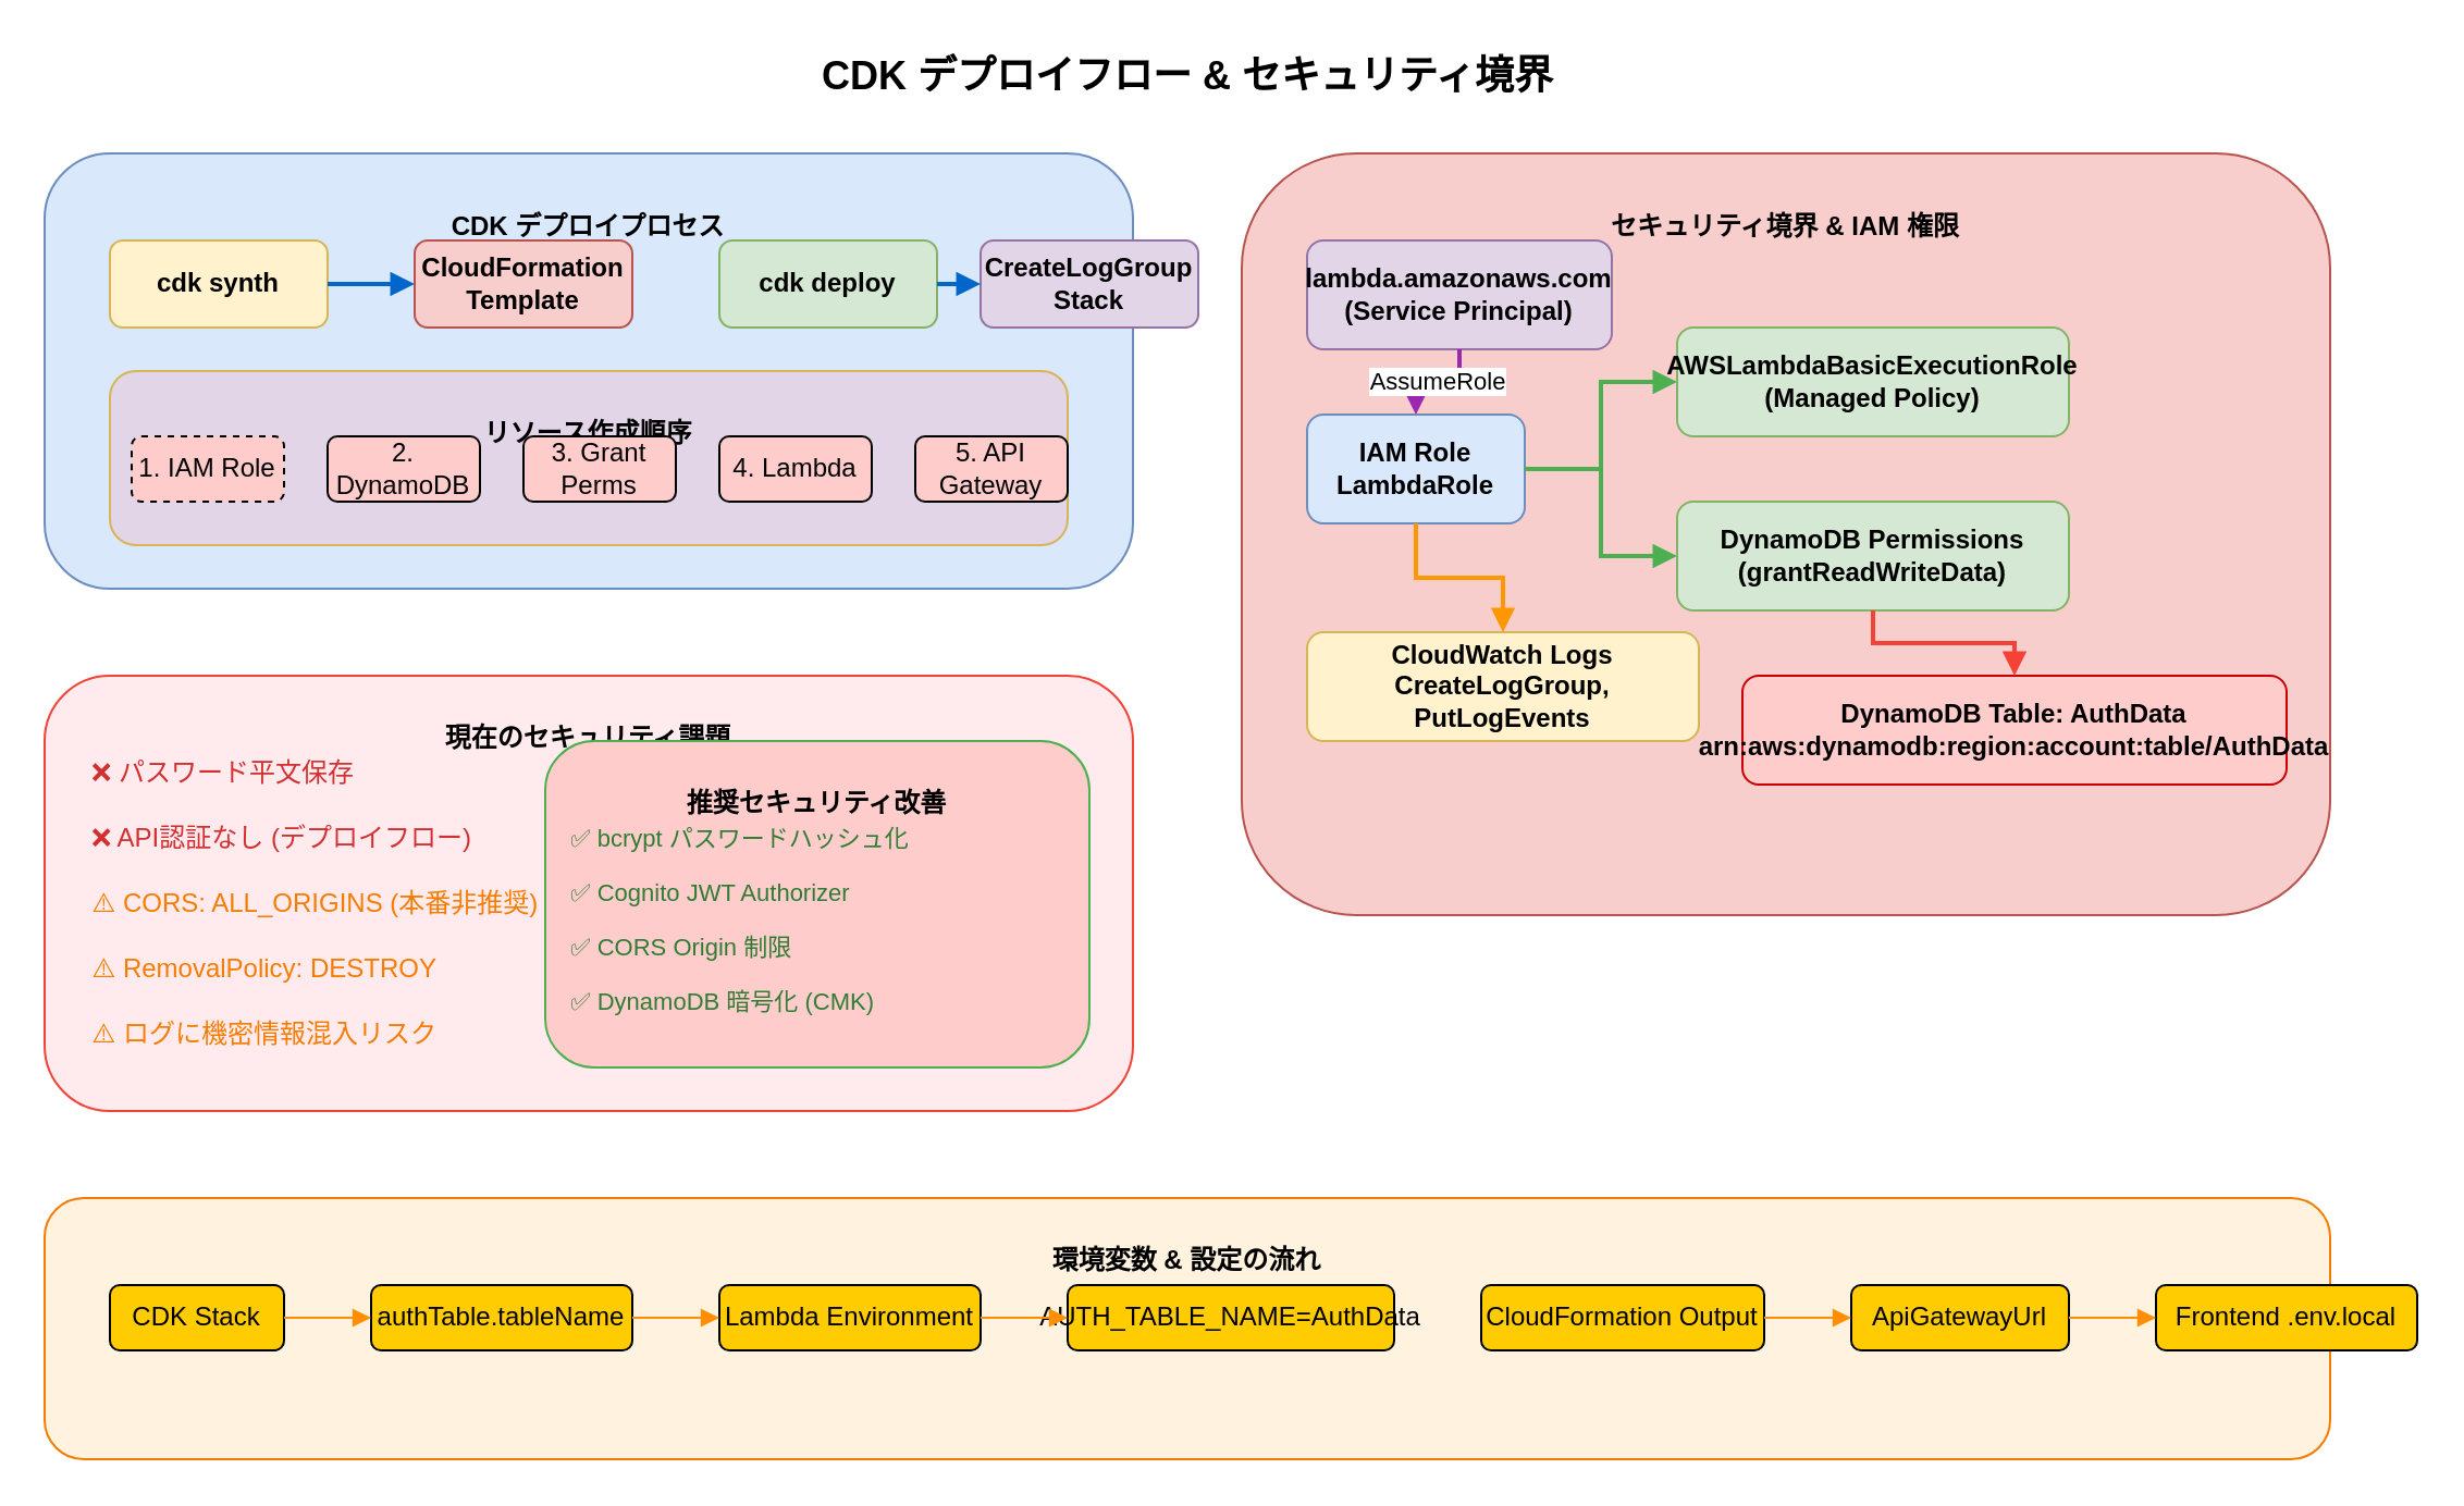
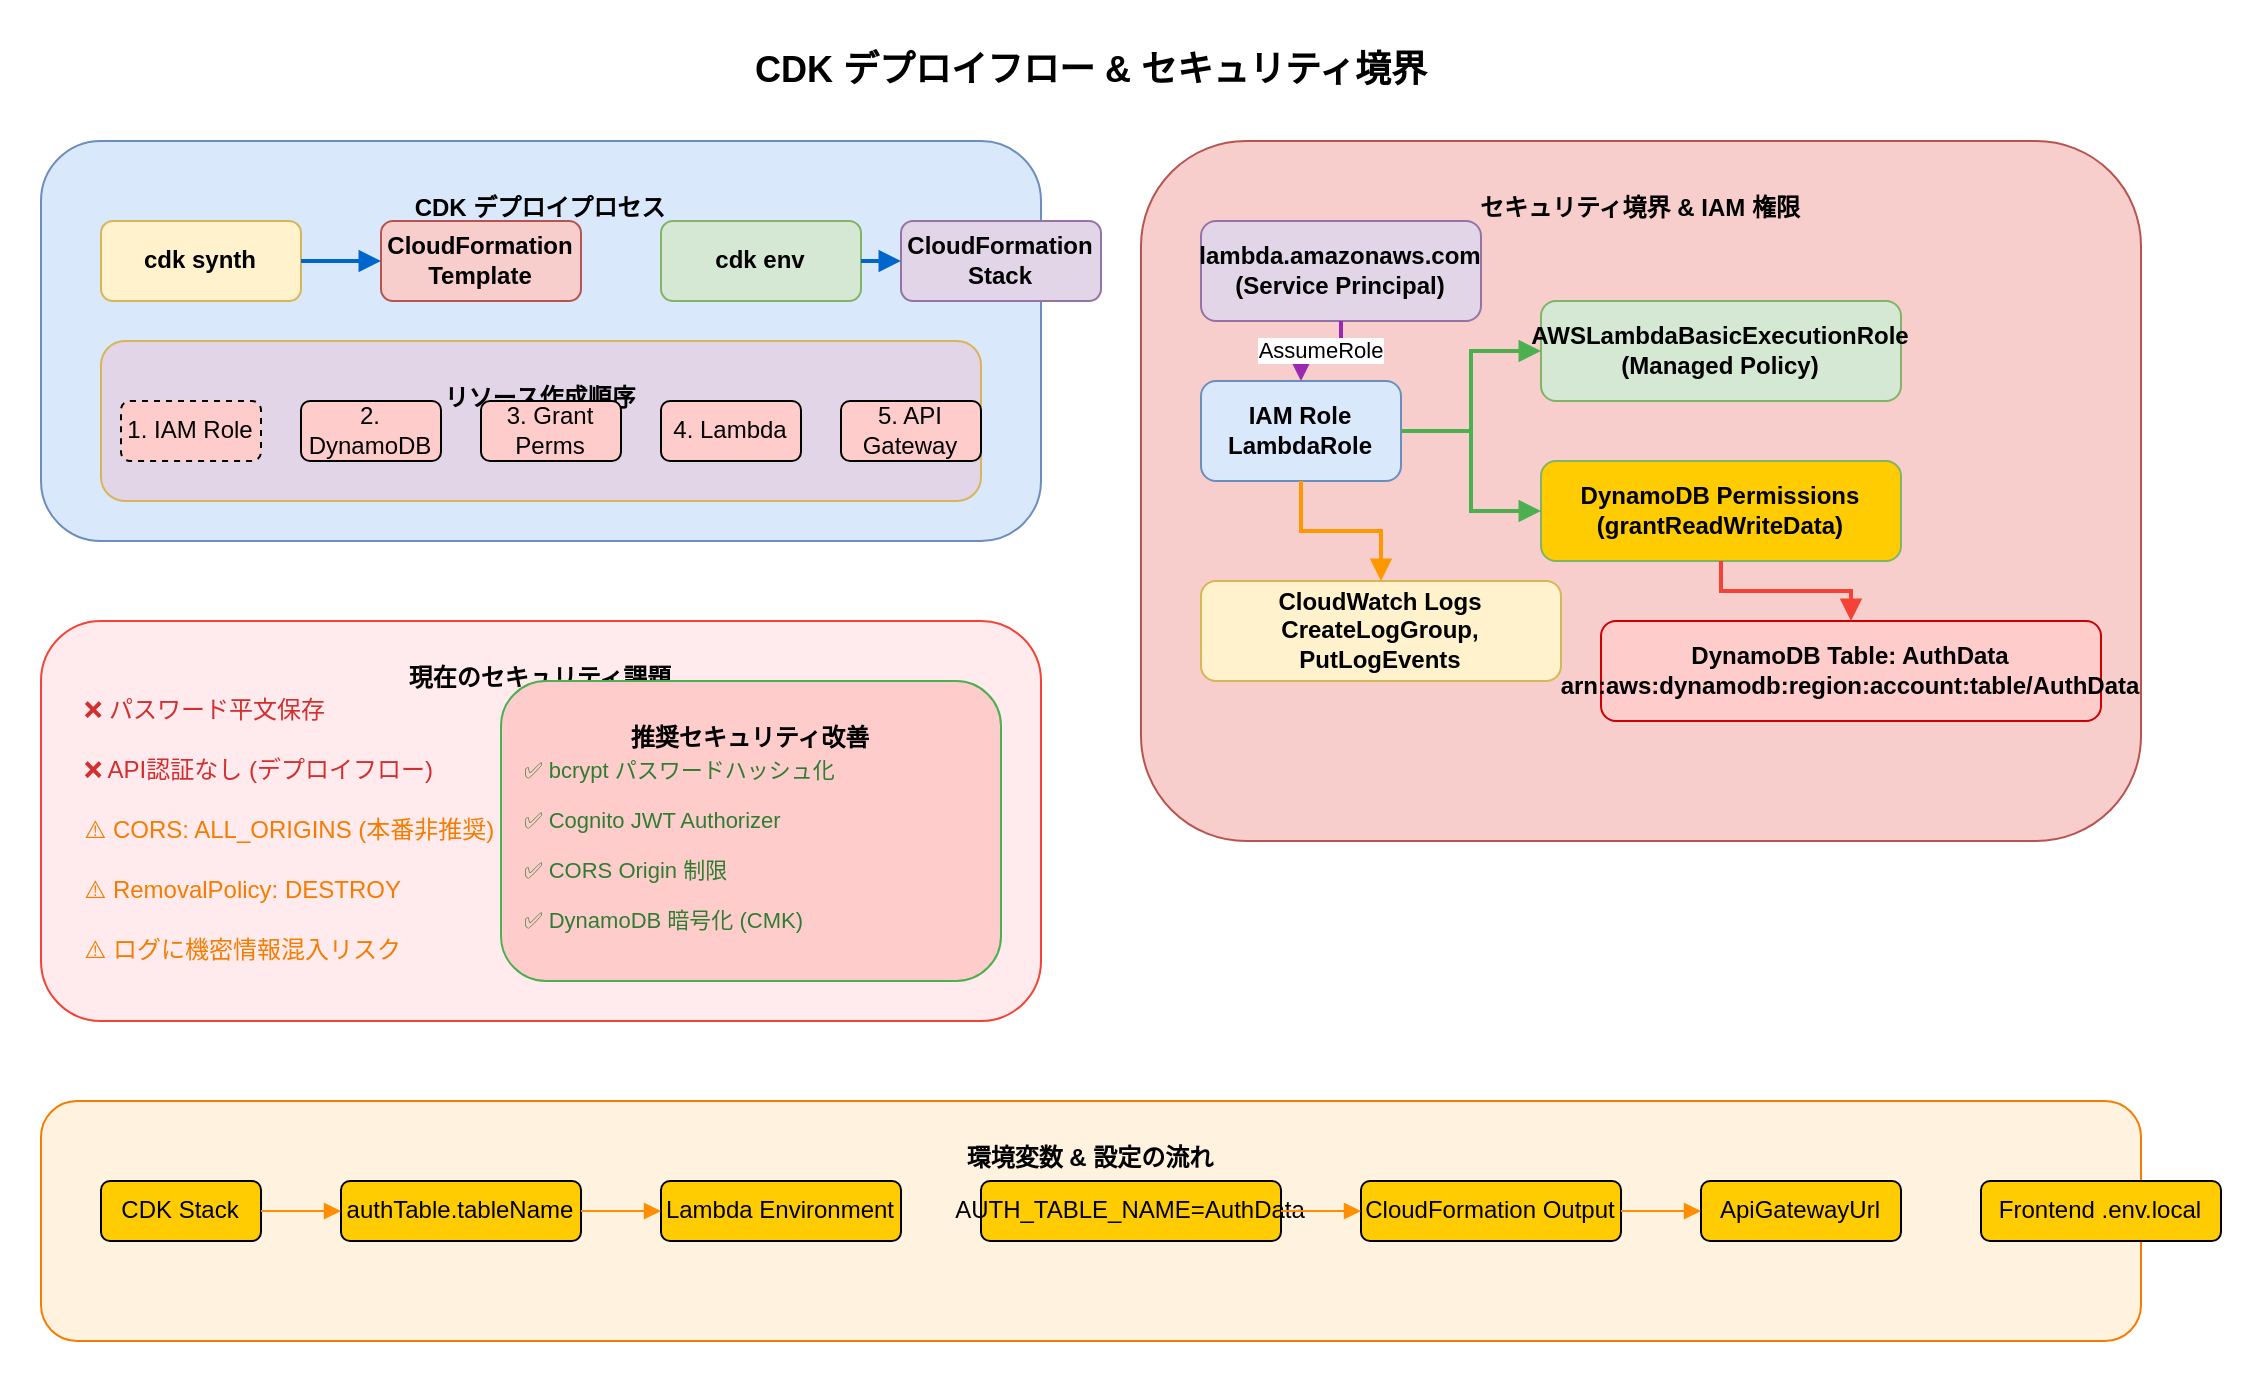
- <mxCell id="6" value="cdk deploy" style="rounded=1;whiteSpace=wrap;html=1;fillColor=#d5e8d4;strokeColor=#82b366;fontStyle=1;" vertex="1" parent="1"><mxGeometry x="330" y="110" width="100" height="40" as="geometry" /></mxCell>
+ <mxCell id="6" value="cdk env" style="rounded=1;whiteSpace=wrap;html=1;fillColor=#d5e8d4;strokeColor=#82b366;fontStyle=1;" vertex="1" parent="1"><mxGeometry x="330" y="110" width="100" height="40" as="geometry" /></mxCell>
- <mxCell id="7" value="CreateLogGroup&#10;Stack" style="rounded=1;whiteSpace=wrap;html=1;fillColor=#e1d5e7;strokeColor=#9673a6;fontStyle=1;" vertex="1" parent="1"><mxGeometry x="450" y="110" width="100" height="40" as="geometry" /></mxCell>
+ <mxCell id="7" value="CloudFormation&#10;Stack" style="rounded=1;whiteSpace=wrap;html=1;fillColor=#e1d5e7;strokeColor=#9673a6;fontStyle=1;" vertex="1" parent="1"><mxGeometry x="450" y="110" width="100" height="40" as="geometry" /></mxCell>
- <mxCell id="18" value="DynamoDB Permissions&#10;(grantReadWriteData)" style="rounded=1;whiteSpace=wrap;html=1;fillColor=#d5e8d4;strokeColor=#82b366;fontStyle=1;" vertex="1" parent="1"><mxGeometry x="770" y="230" width="180" height="50" as="geometry" /></mxCell>
+ <mxCell id="18" value="DynamoDB Permissions&#10;(grantReadWriteData)" style="rounded=1;whiteSpace=wrap;html=1;fillColor=#ffcc02;strokeColor=#82b366;fontStyle=1;" vertex="1" parent="1"><mxGeometry x="770" y="230" width="180" height="50" as="geometry" /></mxCell>
- <mxCell id="49" value="" style="edgeStyle=orthogonalEdgeStyle;html=1;endArrow=block;elbow=vertical;startArrow=none;endFill=1;strokeColor=#FF8F00;rounded=0;strokeWidth=1;" edge="1" parent="1" source="35" target="36"><mxGeometry width="100" relative="1" as="geometry" /></mxCell>
+ <mxCell id="50" value="" style="edgeStyle=orthogonalEdgeStyle;html=1;endArrow=block;elbow=vertical;startArrow=none;endFill=1;strokeColor=#FF8F00;rounded=0;strokeWidth=1;" edge="1" parent="1" source="36" target="37"><mxGeometry width="100" relative="1" as="geometry" /></mxCell>
- <mxCell id="52" value="" style="edgeStyle=orthogonalEdgeStyle;html=1;endArrow=block;elbow=vertical;startArrow=none;endFill=1;strokeColor=#FF8F00;rounded=0;strokeWidth=1;" edge="1" parent="1" source="38" target="39"><mxGeometry width="100" relative="1" as="geometry" /></mxCell>
